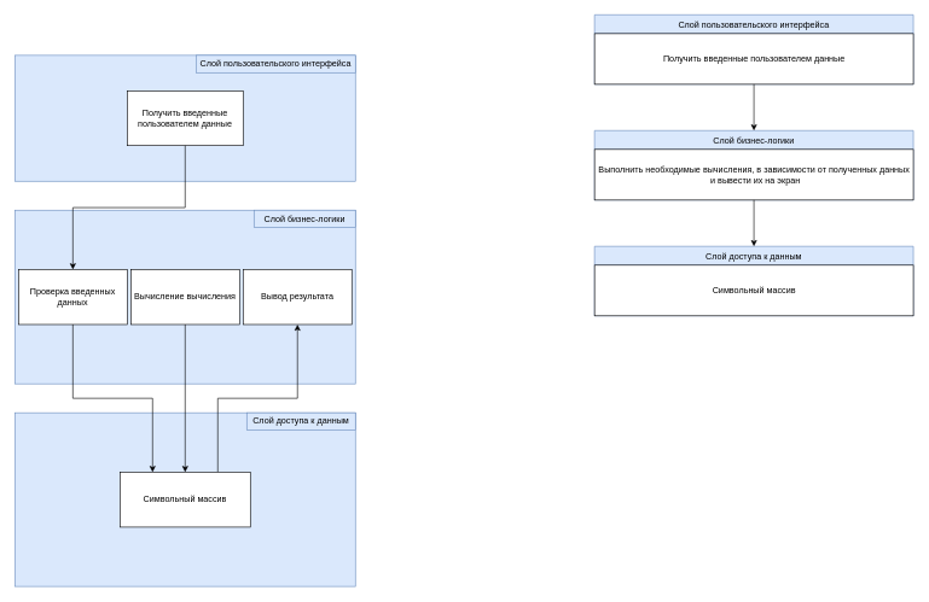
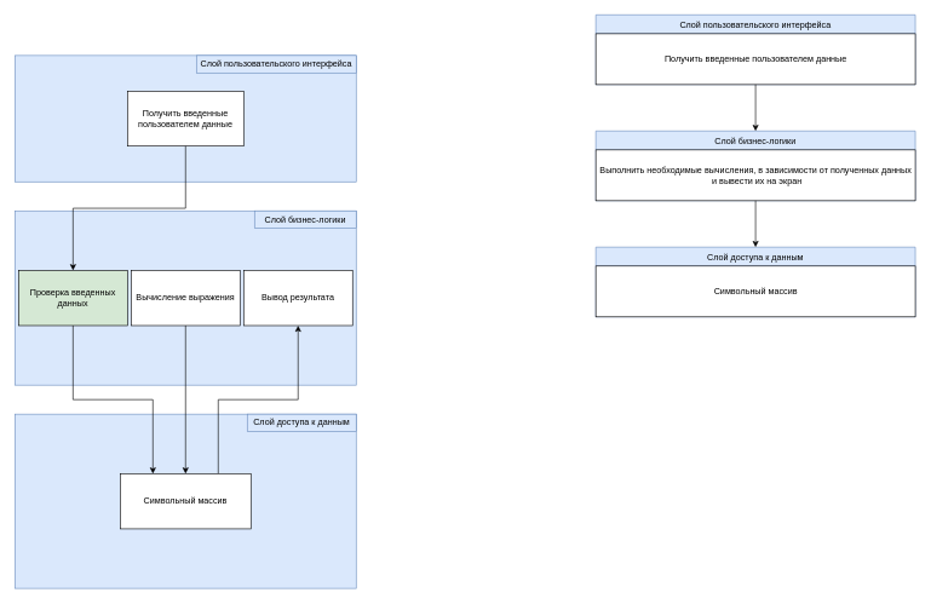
- <mxCell id="16" value="Проверка введенных данных" style="rounded=0;whiteSpace=wrap;html=1;" vertex="1" parent="1"><mxGeometry x="25" y="372" width="150" height="76" as="geometry" /></mxCell>
+ <mxCell id="16" value="Проверка введенных данных" style="rounded=0;whiteSpace=wrap;html=1;fillColor=#d5e8d4;" vertex="1" parent="1"><mxGeometry x="25" y="372" width="150" height="76" as="geometry" /></mxCell>
- <mxCell id="18" value="Вычисление вычисления" style="rounded=0;whiteSpace=wrap;html=1;" vertex="1" parent="1"><mxGeometry x="180" y="372" width="150" height="76" as="geometry" /></mxCell>
+ <mxCell id="18" value="Вычисление выражения" style="rounded=0;whiteSpace=wrap;html=1;" vertex="1" parent="1"><mxGeometry x="180" y="372" width="150" height="76" as="geometry" /></mxCell>
